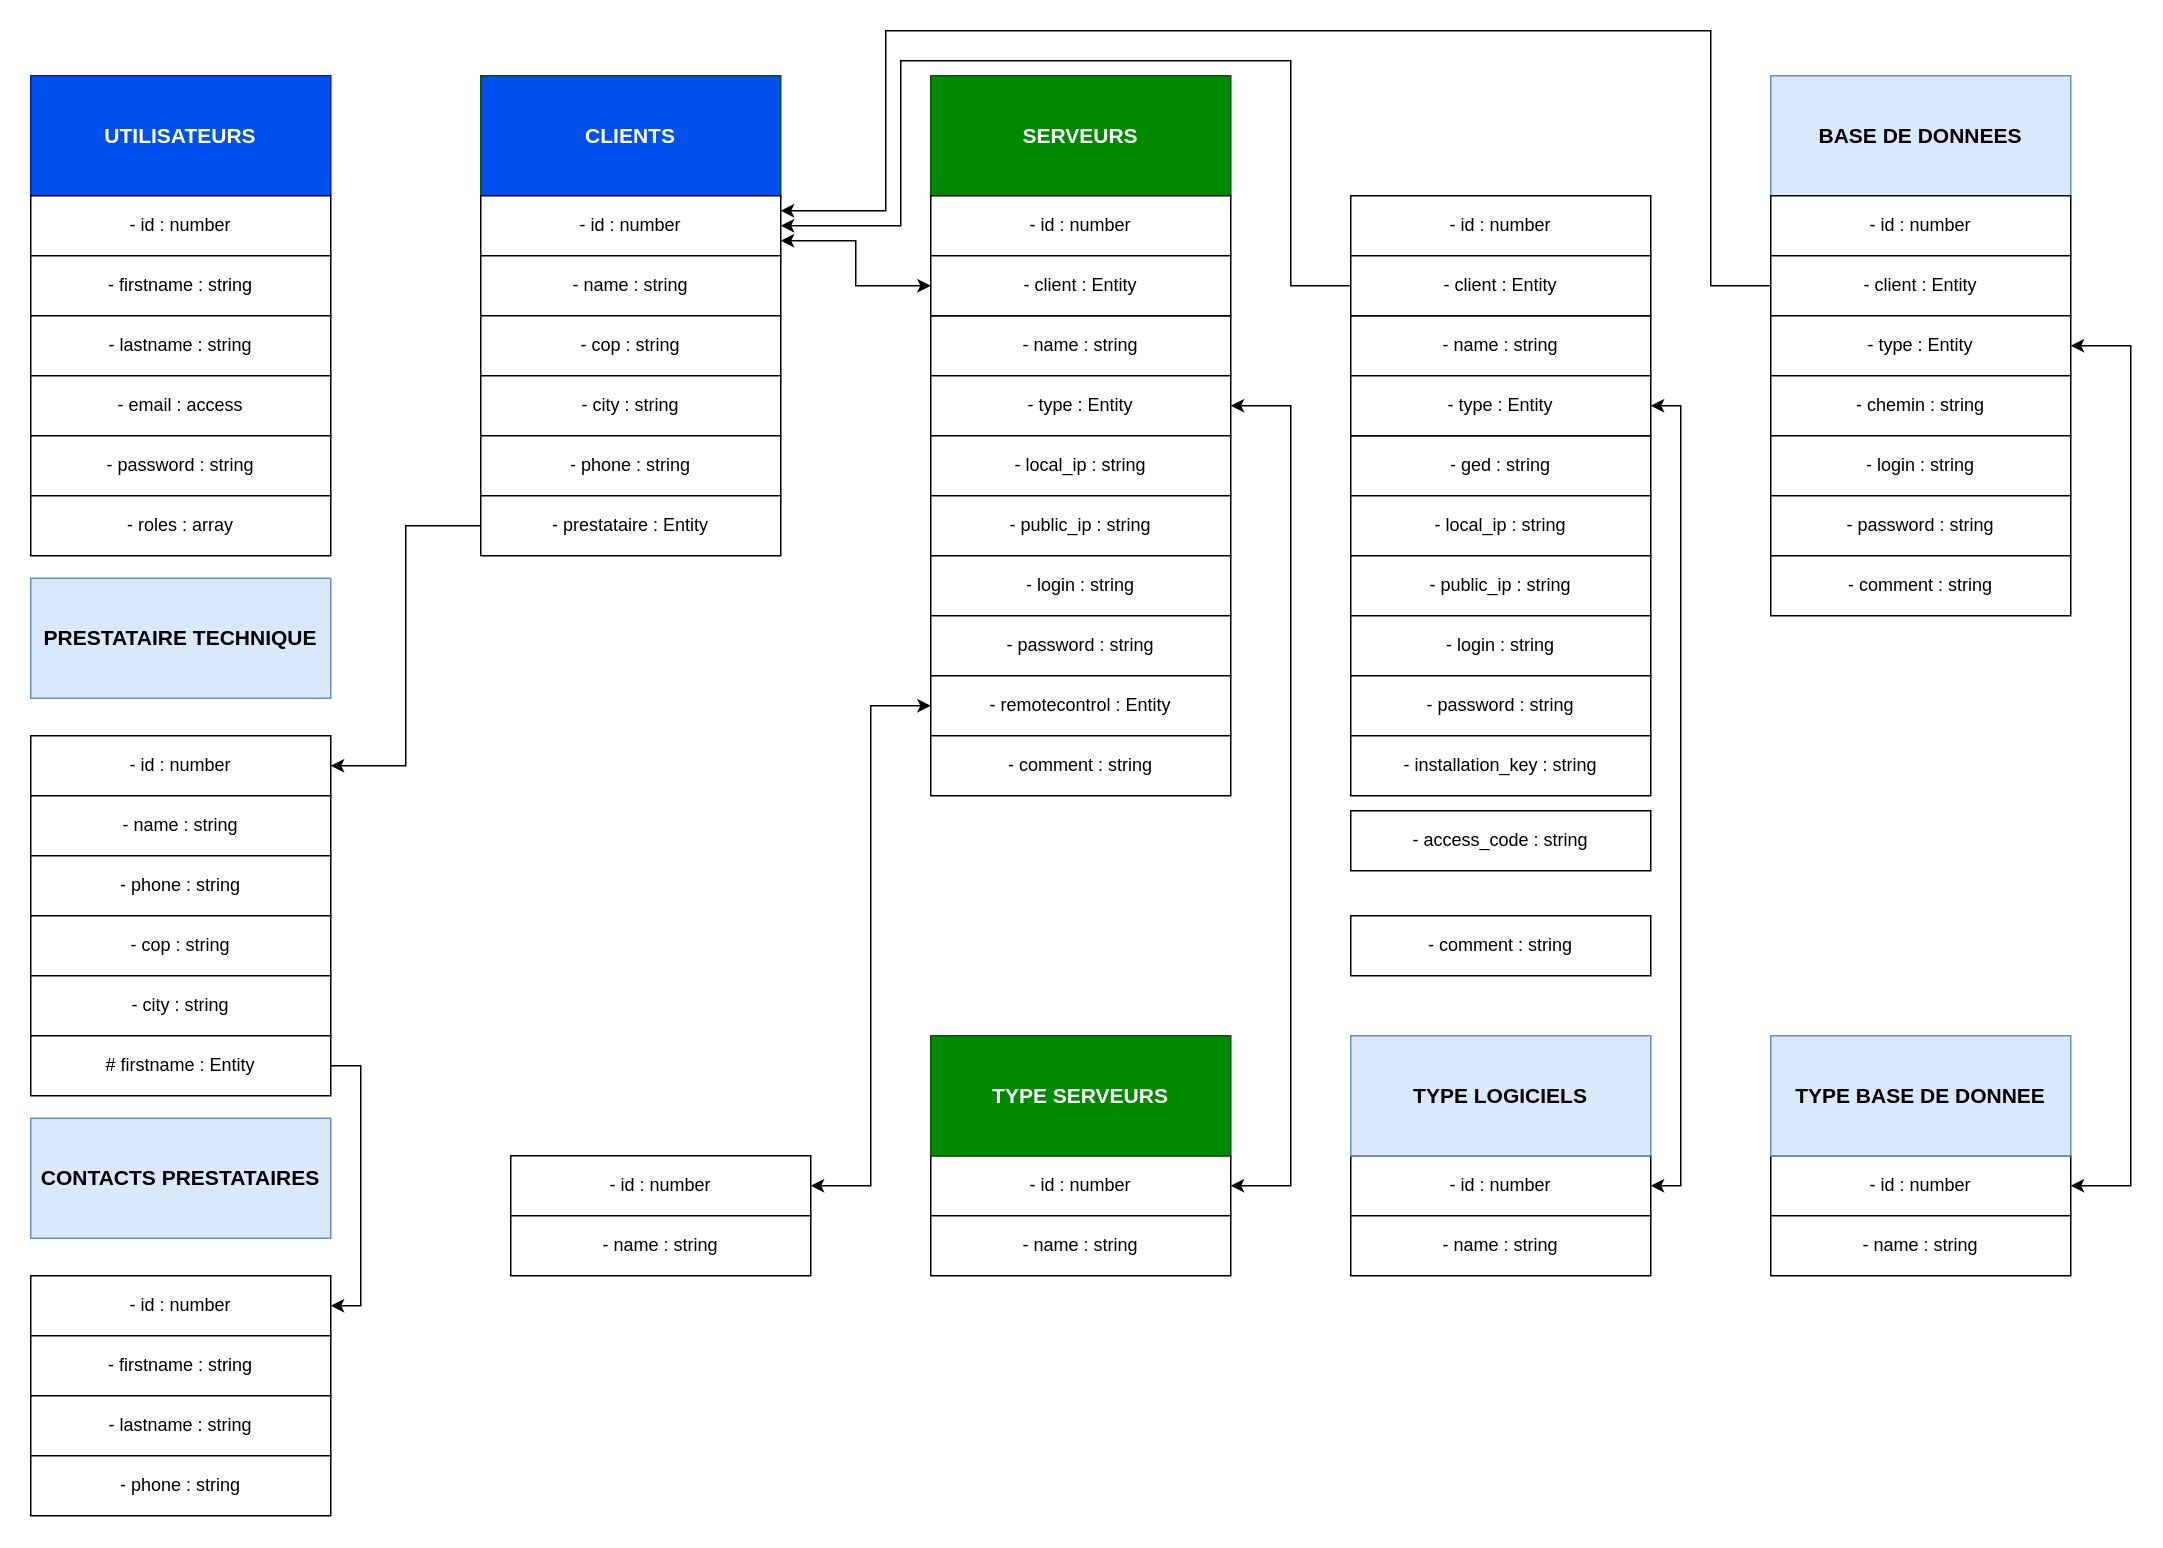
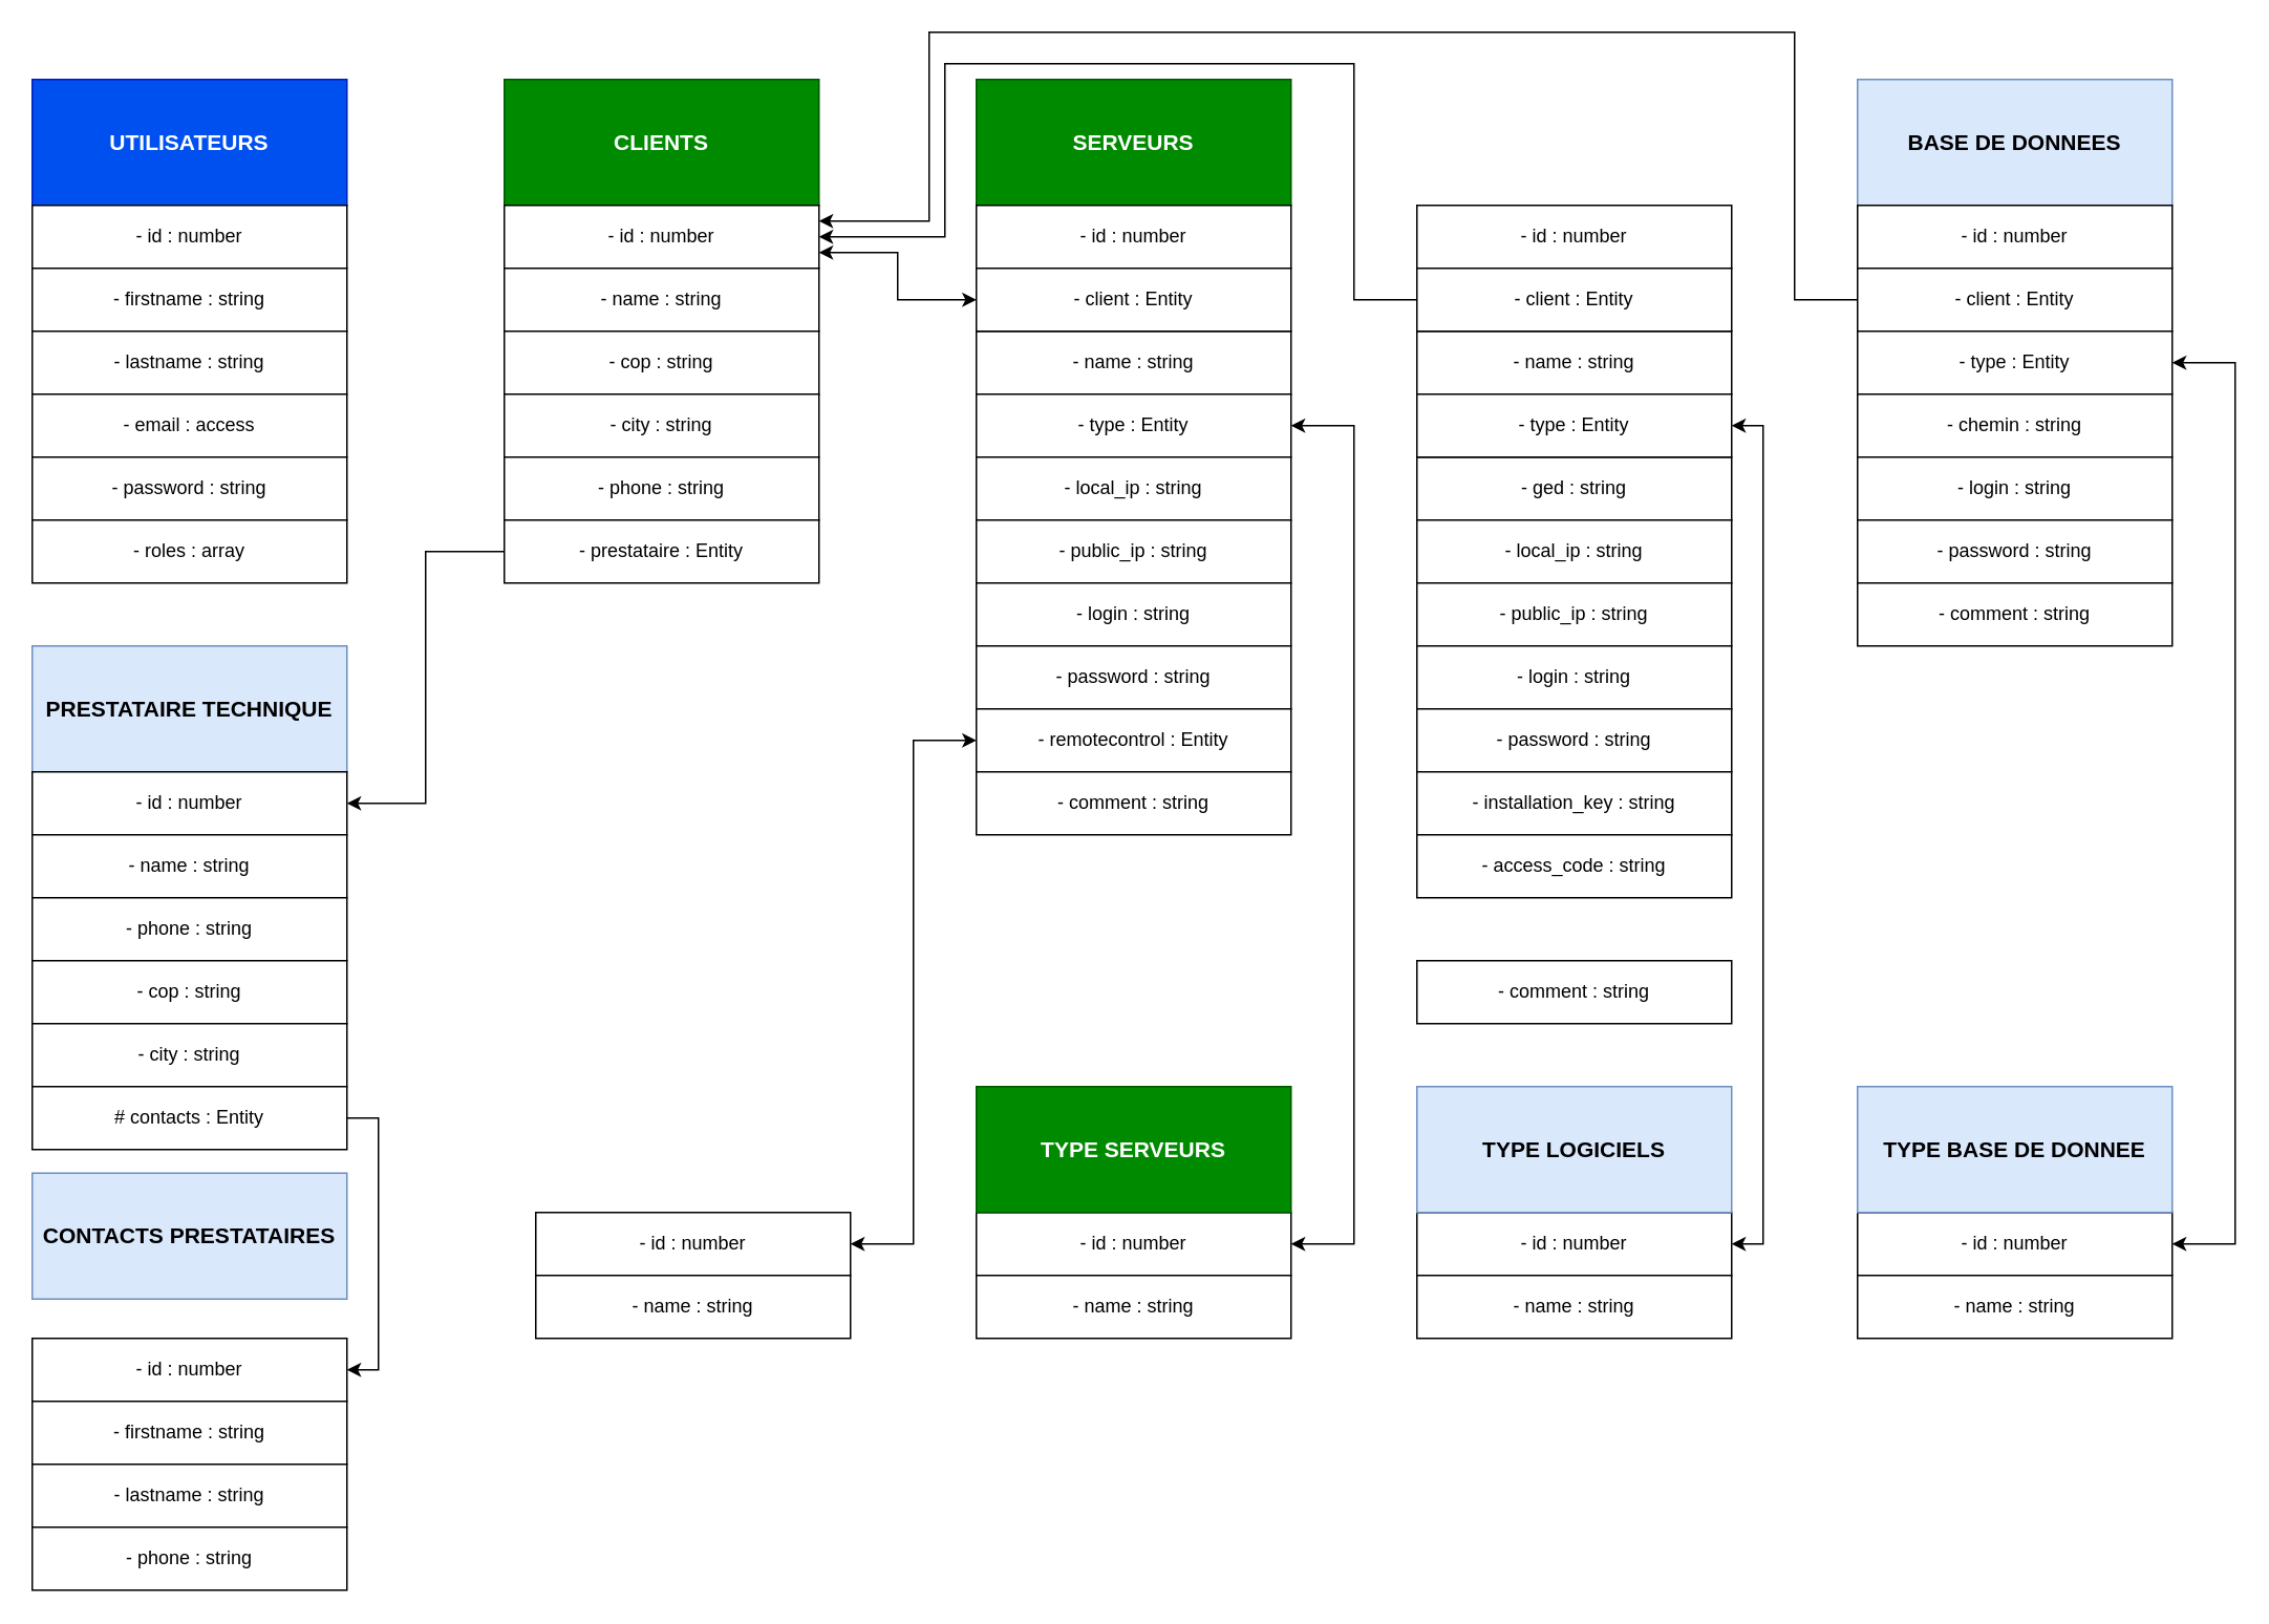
- <mxCell id="38" value="CLIENTS" style="rounded=0;whiteSpace=wrap;html=1;fillColor=#0050ef;strokeColor=#005700;fontStyle=1;fontSize=14;fontColor=#ffffff;" parent="1" vertex="1"><mxGeometry x="320" y="50" width="200" height="80" as="geometry" /></mxCell>
+ <mxCell id="38" value="CLIENTS" style="rounded=0;whiteSpace=wrap;html=1;fillColor=#008a00;strokeColor=#005700;fontStyle=1;fontSize=14;fontColor=#ffffff;" parent="1" vertex="1"><mxGeometry x="320" y="50" width="200" height="80" as="geometry" /></mxCell>
- <mxCell id="64" value="PRESTATAIRE TECHNIQUE" style="rounded=0;whiteSpace=wrap;html=1;fillColor=#dae8fc;strokeColor=#6c8ebf;fontStyle=1;fontSize=14;" parent="1" vertex="1"><mxGeometry x="20" y="385" width="200" height="80" as="geometry" /></mxCell>
+ <mxCell id="64" value="PRESTATAIRE TECHNIQUE" style="rounded=0;whiteSpace=wrap;html=1;fillColor=#dae8fc;strokeColor=#6c8ebf;fontStyle=1;fontSize=14;" parent="1" vertex="1"><mxGeometry x="20" y="410" width="200" height="80" as="geometry" /></mxCell>
- <mxCell id="35" value="- access_code : string" style="rounded=0;whiteSpace=wrap;html=1;" parent="1" vertex="1"><mxGeometry x="900" y="540" width="200" height="40" as="geometry" /></mxCell>
+ <mxCell id="35" value="- access_code : string" style="rounded=0;whiteSpace=wrap;html=1;" parent="1" vertex="1"><mxGeometry x="900" y="530" width="200" height="40" as="geometry" /></mxCell>
- <mxCell id="71" value="# firstname : Entity" style="rounded=0;whiteSpace=wrap;html=1;" parent="1" vertex="1"><mxGeometry x="20" y="690" width="200" height="40" as="geometry" /></mxCell>
+ <mxCell id="71" value="# contacts : Entity" style="rounded=0;whiteSpace=wrap;html=1;" parent="1" vertex="1"><mxGeometry x="20" y="690" width="200" height="40" as="geometry" /></mxCell>
